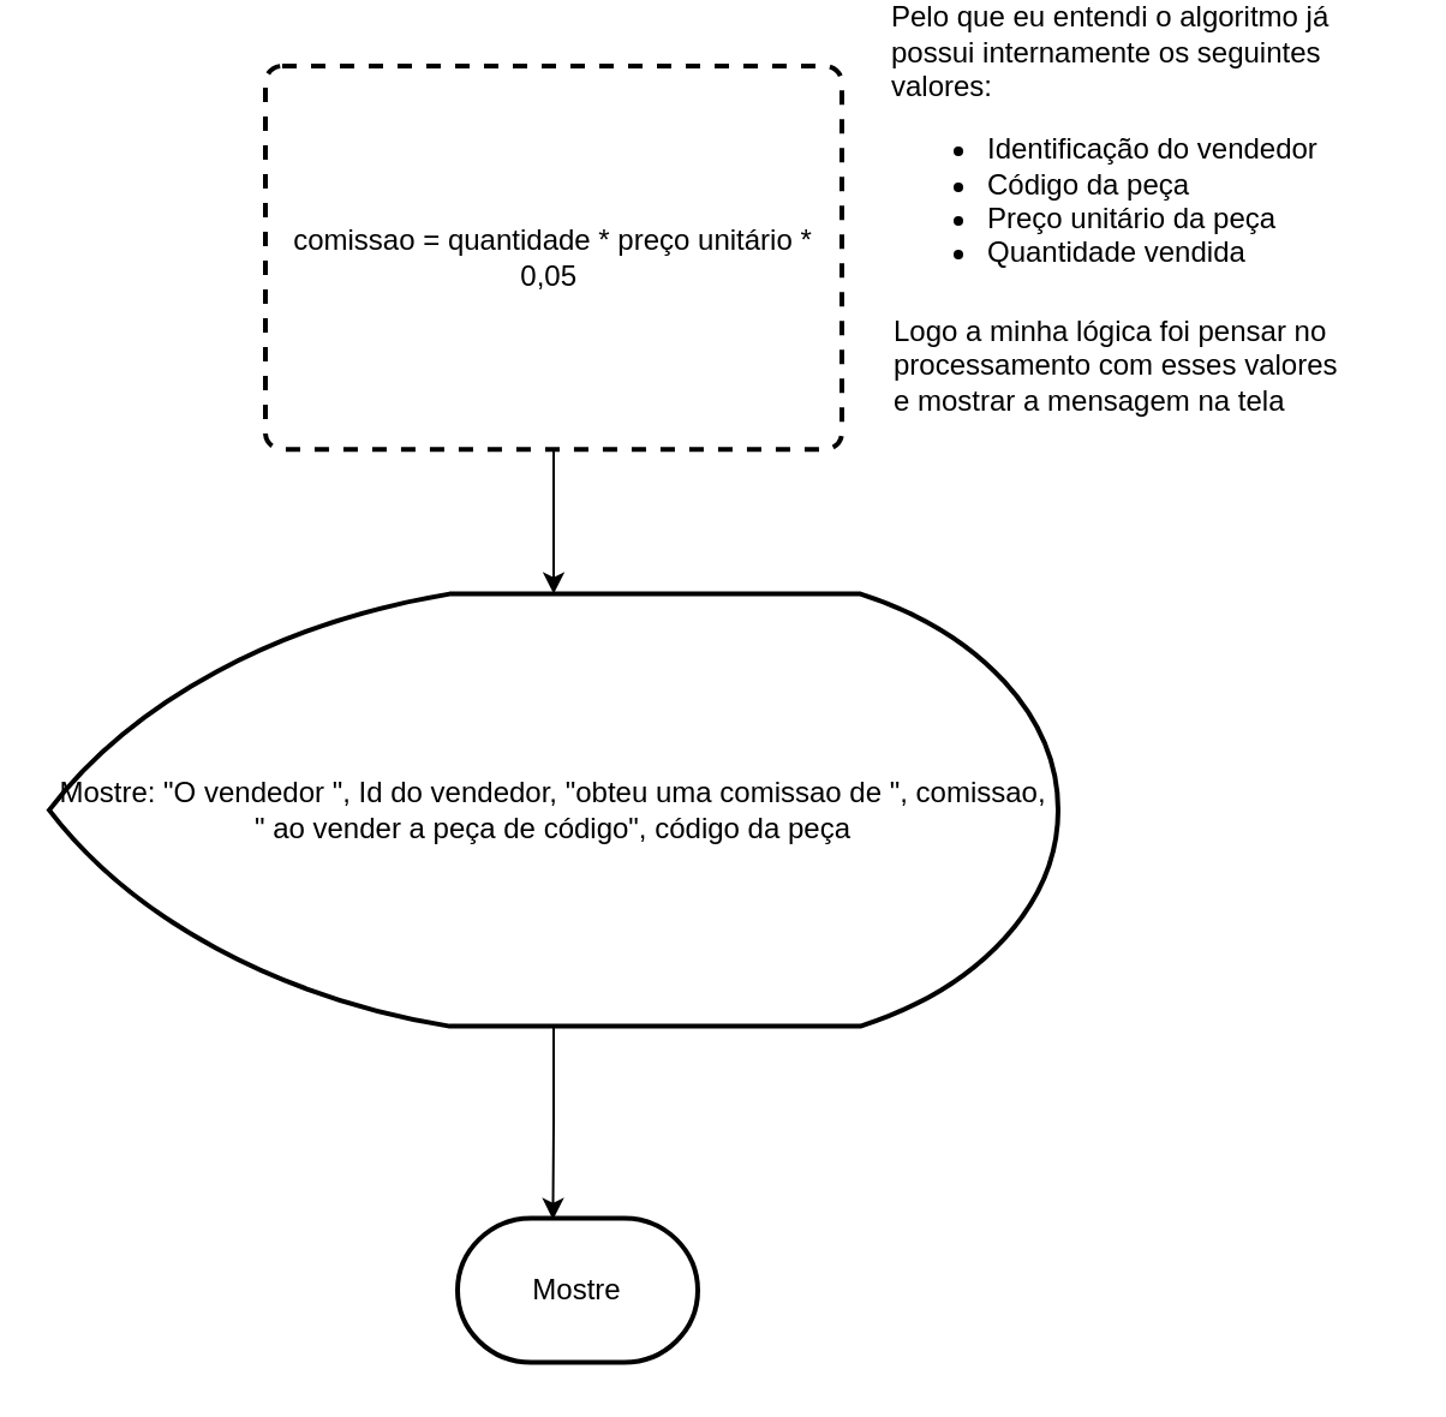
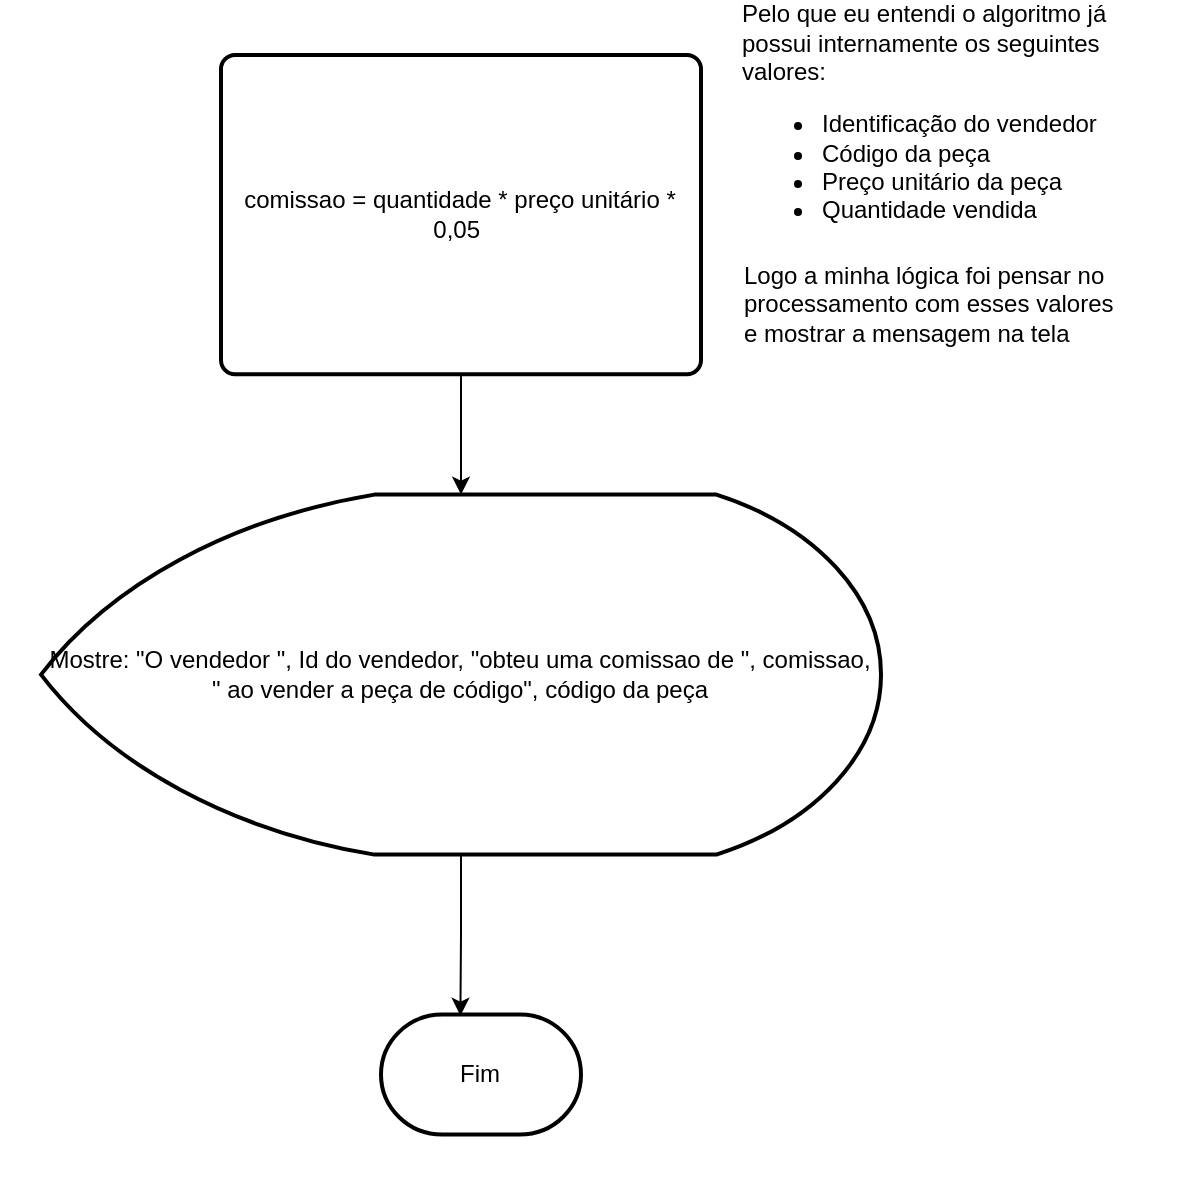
- <mxCell id="4" value="comissao = quantidade * preço unitário * 0,05&amp;nbsp;" style="rounded=1;whiteSpace=wrap;html=1;absoluteArcSize=1;arcSize=14;strokeWidth=2;dashed=1;" vertex="1" parent="1"><mxGeometry x="110" y="20" width="240" height="159.62" as="geometry" /></mxCell>
+ <mxCell id="4" value="comissao = quantidade * preço unitário * 0,05&amp;nbsp;" style="rounded=1;whiteSpace=wrap;html=1;absoluteArcSize=1;arcSize=14;strokeWidth=2;" vertex="1" parent="1"><mxGeometry x="110" y="20" width="240" height="159.62" as="geometry" /></mxCell>
- <mxCell id="2" value="Mostre" style="strokeWidth=2;html=1;shape=mxgraph.flowchart.terminator;whiteSpace=wrap;" vertex="1" parent="1"><mxGeometry x="190" y="499.81" width="100" height="60" as="geometry" /></mxCell>
+ <mxCell id="2" value="Fim" style="strokeWidth=2;html=1;shape=mxgraph.flowchart.terminator;whiteSpace=wrap;" vertex="1" parent="1"><mxGeometry x="190" y="499.81" width="100" height="60" as="geometry" /></mxCell>
